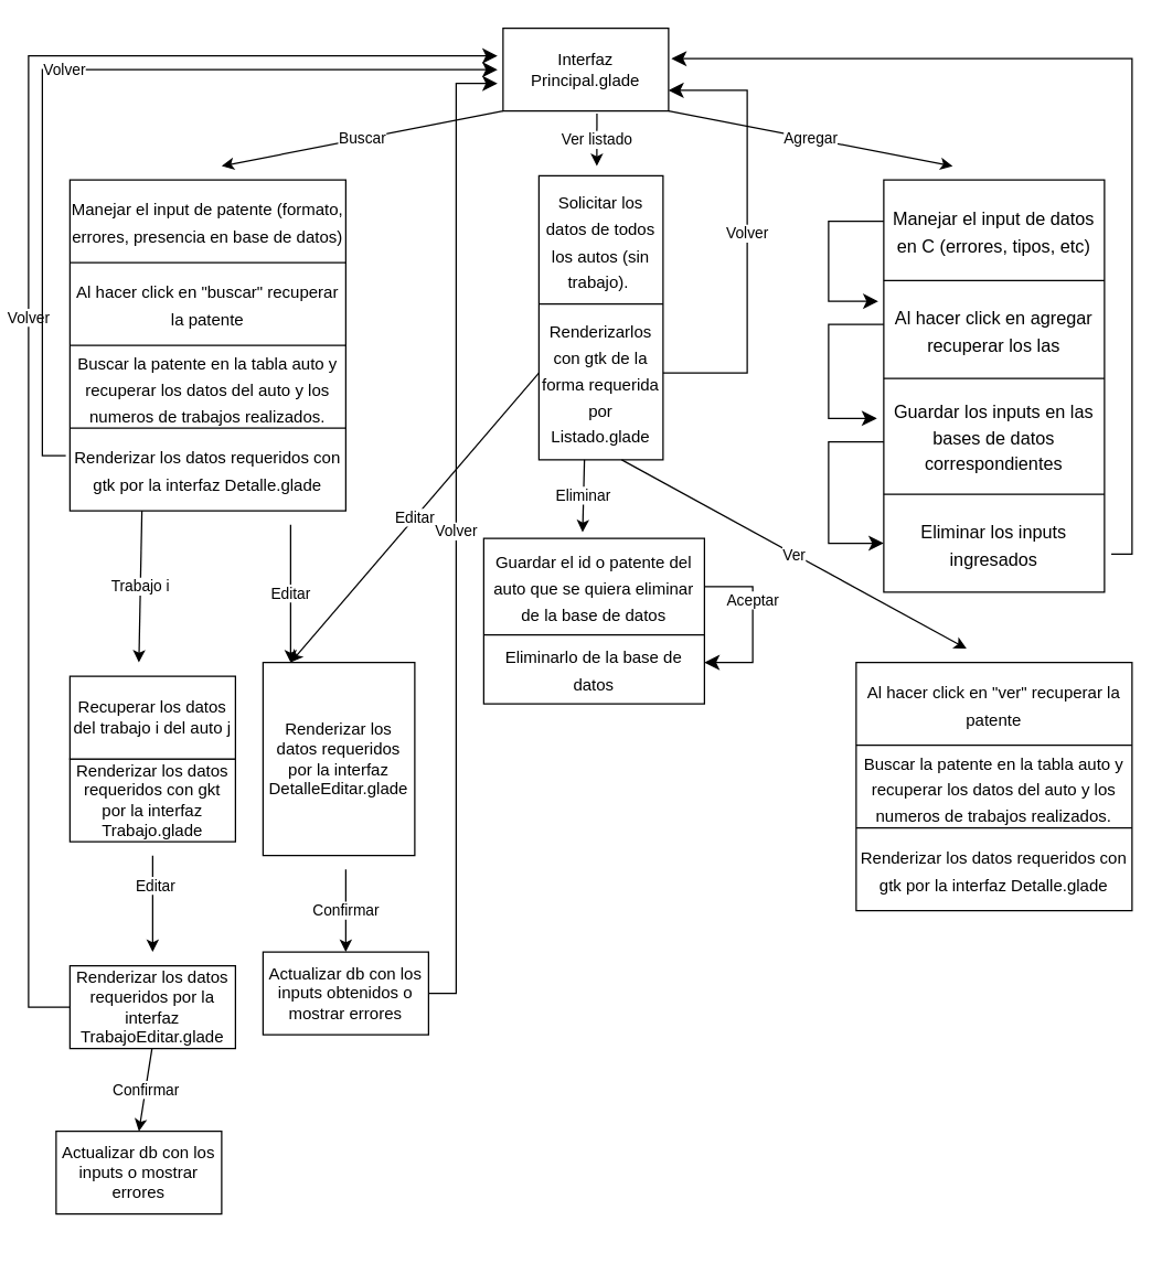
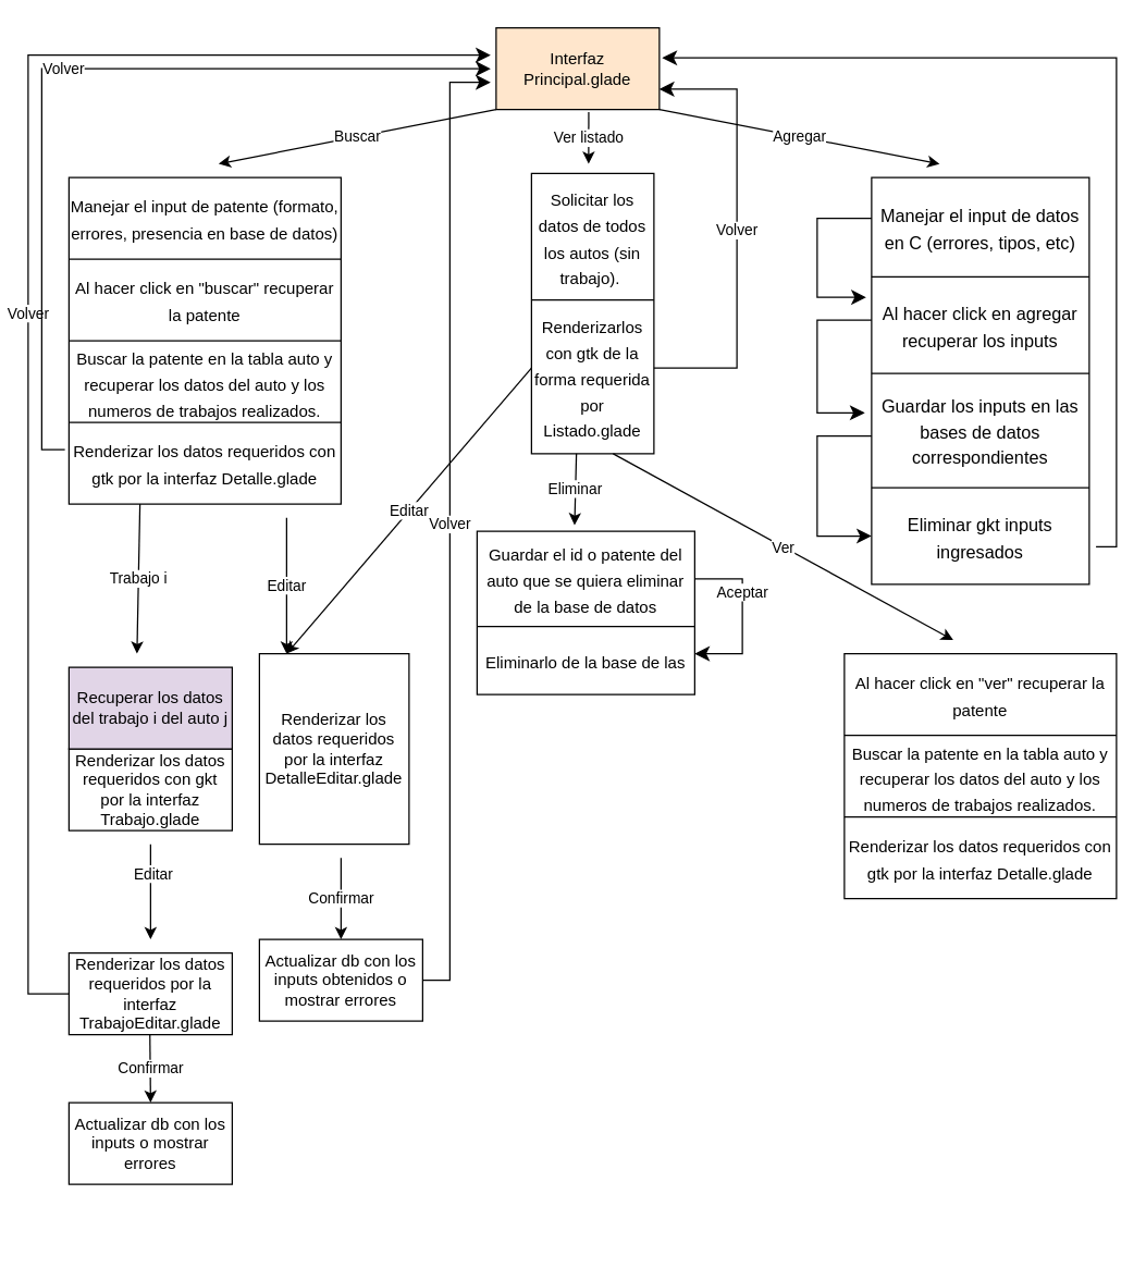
- <mxCell id="2" value="Interfaz Principal.glade" style="rounded=0;whiteSpace=wrap;html=1;" parent="1" vertex="1"><mxGeometry x="364" y="20" width="120" height="60" as="geometry" /></mxCell>
+ <mxCell id="2" value="Interfaz Principal.glade" style="rounded=0;whiteSpace=wrap;html=1;fillColor=#ffe6cc;" parent="1" vertex="1"><mxGeometry x="364" y="20" width="120" height="60" as="geometry" /></mxCell>
- <mxCell id="9" value="&lt;font style=&quot;font-size: 13px;&quot;&gt;Al hacer click en agregar recuperar los las&lt;br&gt;&lt;/font&gt;" style="shape=partialRectangle;html=1;whiteSpace=wrap;connectable=0;strokeColor=inherit;overflow=hidden;fillColor=none;top=0;left=0;bottom=0;right=0;pointerEvents=1;fontSize=16;" parent="8" vertex="1"><mxGeometry width="160" height="71" as="geometry"><mxRectangle width="160" height="71" as="alternateBounds" /></mxGeometry></mxCell>
+ <mxCell id="9" value="&lt;font style=&quot;font-size: 13px;&quot;&gt;Al hacer click en agregar recuperar los inputs&lt;br&gt;&lt;/font&gt;" style="shape=partialRectangle;html=1;whiteSpace=wrap;connectable=0;strokeColor=inherit;overflow=hidden;fillColor=none;top=0;left=0;bottom=0;right=0;pointerEvents=1;fontSize=16;" parent="8" vertex="1"><mxGeometry width="160" height="71" as="geometry"><mxRectangle width="160" height="71" as="alternateBounds" /></mxGeometry></mxCell>
- <mxCell id="13" value="&lt;font style=&quot;font-size: 13px;&quot;&gt;Eliminar los inputs ingresados&lt;/font&gt;" style="shape=partialRectangle;html=1;whiteSpace=wrap;connectable=0;strokeColor=inherit;overflow=hidden;fillColor=none;top=0;left=0;bottom=0;right=0;pointerEvents=1;fontSize=16;" parent="12" vertex="1"><mxGeometry width="160" height="71" as="geometry"><mxRectangle width="160" height="71" as="alternateBounds" /></mxGeometry></mxCell>
+ <mxCell id="13" value="&lt;font style=&quot;font-size: 13px;&quot;&gt;Eliminar gkt inputs ingresados&lt;/font&gt;" style="shape=partialRectangle;html=1;whiteSpace=wrap;connectable=0;strokeColor=inherit;overflow=hidden;fillColor=none;top=0;left=0;bottom=0;right=0;pointerEvents=1;fontSize=16;" parent="12" vertex="1"><mxGeometry width="160" height="71" as="geometry"><mxRectangle width="160" height="71" as="alternateBounds" /></mxGeometry></mxCell>
- <mxCell id="61" value="&lt;font style=&quot;font-size: 12px;&quot;&gt;Eliminarlo de la base de datos&lt;/font&gt;" style="shape=partialRectangle;html=1;whiteSpace=wrap;connectable=0;strokeColor=inherit;overflow=hidden;fillColor=none;top=0;left=0;bottom=0;right=0;pointerEvents=1;fontSize=16;" parent="60" vertex="1"><mxGeometry width="160" height="50" as="geometry"><mxRectangle width="160" height="50" as="alternateBounds" /></mxGeometry></mxCell>
+ <mxCell id="61" value="&lt;font style=&quot;font-size: 12px;&quot;&gt;Eliminarlo de la base de las&lt;/font&gt;" style="shape=partialRectangle;html=1;whiteSpace=wrap;connectable=0;strokeColor=inherit;overflow=hidden;fillColor=none;top=0;left=0;bottom=0;right=0;pointerEvents=1;fontSize=16;" parent="60" vertex="1"><mxGeometry width="160" height="50" as="geometry"><mxRectangle width="160" height="50" as="alternateBounds" /></mxGeometry></mxCell>
- <mxCell id="40" value="Recuperar los datos del trabajo i del auto j" style="rounded=0;whiteSpace=wrap;html=1;" parent="1" vertex="1"><mxGeometry x="50" y="490" width="120" height="60" as="geometry" /></mxCell>
+ <mxCell id="40" value="Recuperar los datos del trabajo i del auto j" style="rounded=0;whiteSpace=wrap;html=1;fillColor=#e1d5e7;" parent="1" vertex="1"><mxGeometry x="50" y="490" width="120" height="60" as="geometry" /></mxCell>
- <mxCell id="54" value="Actualizar db con los inputs o mostrar errores" style="rounded=0;whiteSpace=wrap;html=1;" parent="1" vertex="1"><mxGeometry x="40" y="820" width="120" height="60" as="geometry" /></mxCell>
+ <mxCell id="54" value="Actualizar db con los inputs o mostrar errores" style="rounded=0;whiteSpace=wrap;html=1;" parent="1" vertex="1"><mxGeometry x="50" y="810" width="120" height="60" as="geometry" /></mxCell>
